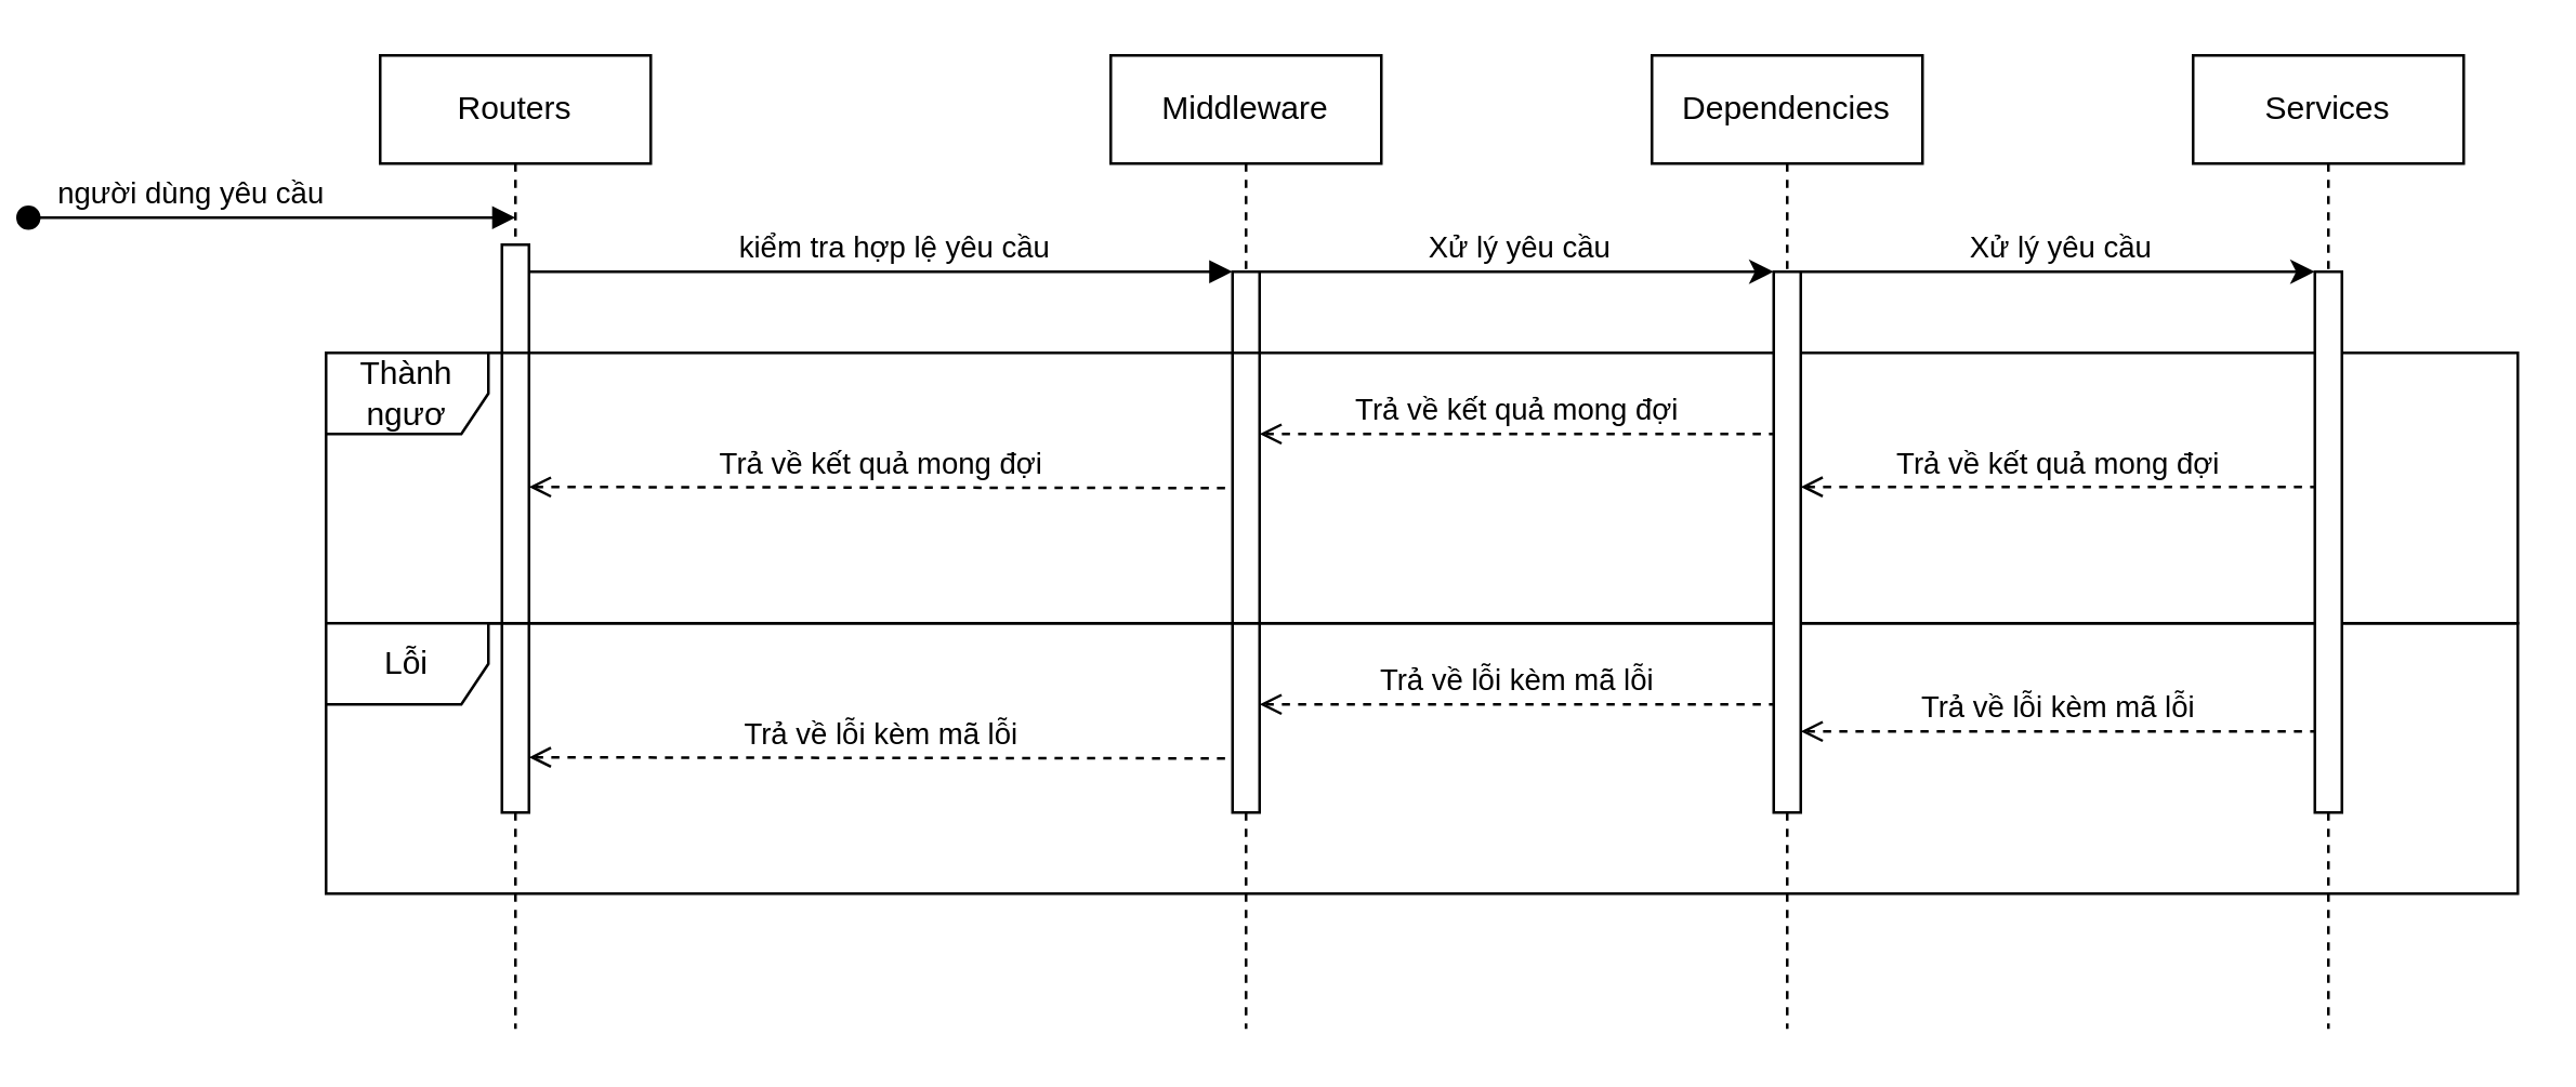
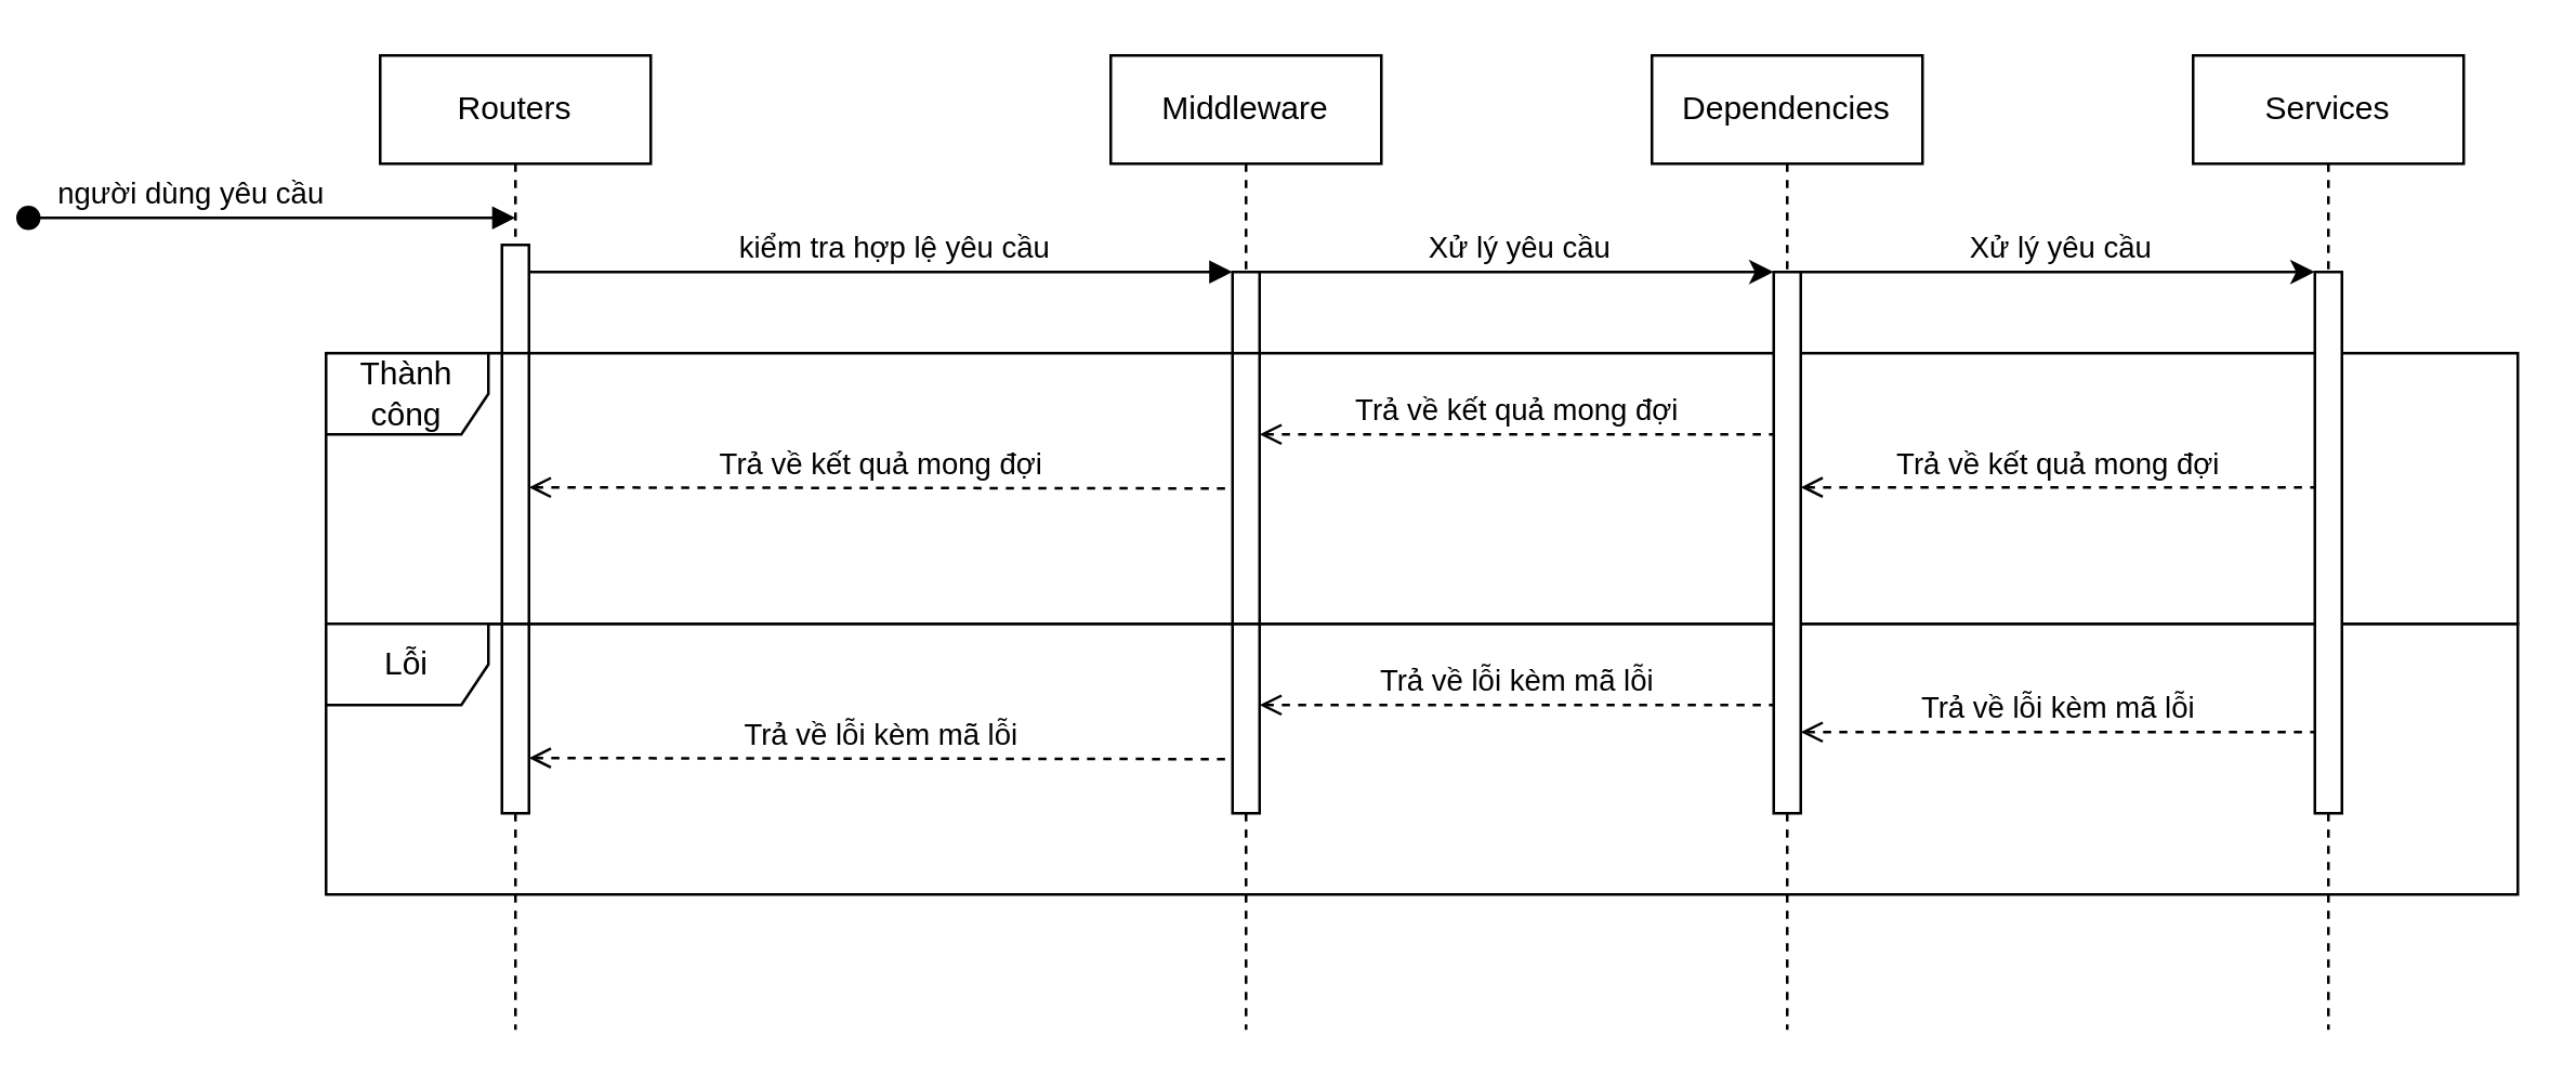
- <mxCell id="9" value="Thành ngươ" style="shape=umlFrame;whiteSpace=wrap;html=1;pointerEvents=0;" parent="1" vertex="1"><mxGeometry x="20" y="130" width="810" height="100" as="geometry" /></mxCell>
+ <mxCell id="9" value="Thành công" style="shape=umlFrame;whiteSpace=wrap;html=1;pointerEvents=0;" parent="1" vertex="1"><mxGeometry x="20" y="130" width="810" height="100" as="geometry" /></mxCell>
